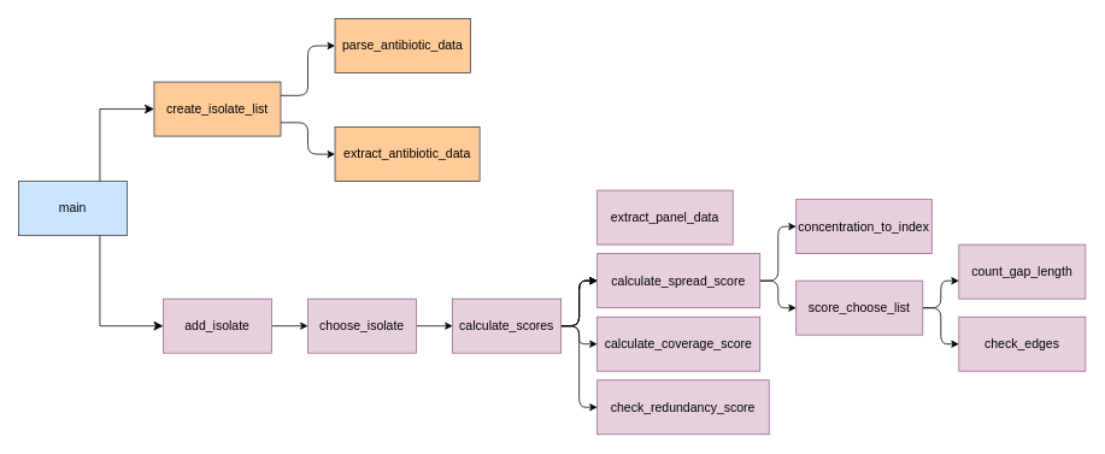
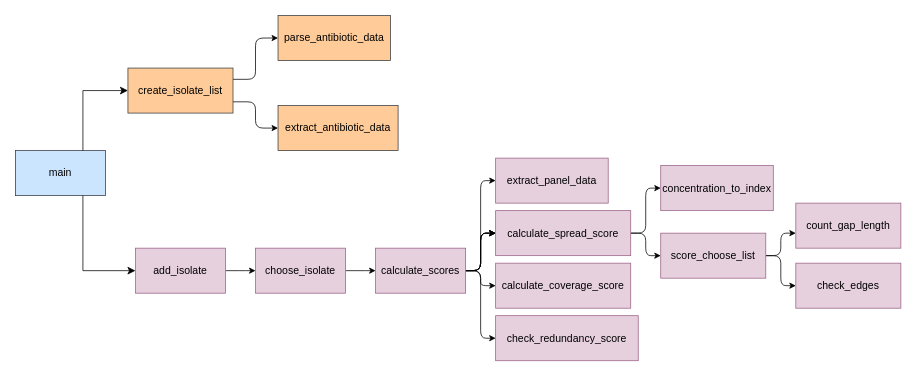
+ <mxCell id="14" style="edgeStyle=elbowEdgeStyle;html=1;exitX=1;exitY=0.5;exitDx=0;exitDy=0;entryX=0;entryY=0.5;entryDx=0;entryDy=0;fontColor=#000000;fontSize=14;" parent="1" source="21" target="22" edge="1"><mxGeometry relative="1" as="geometry" /></mxCell>
